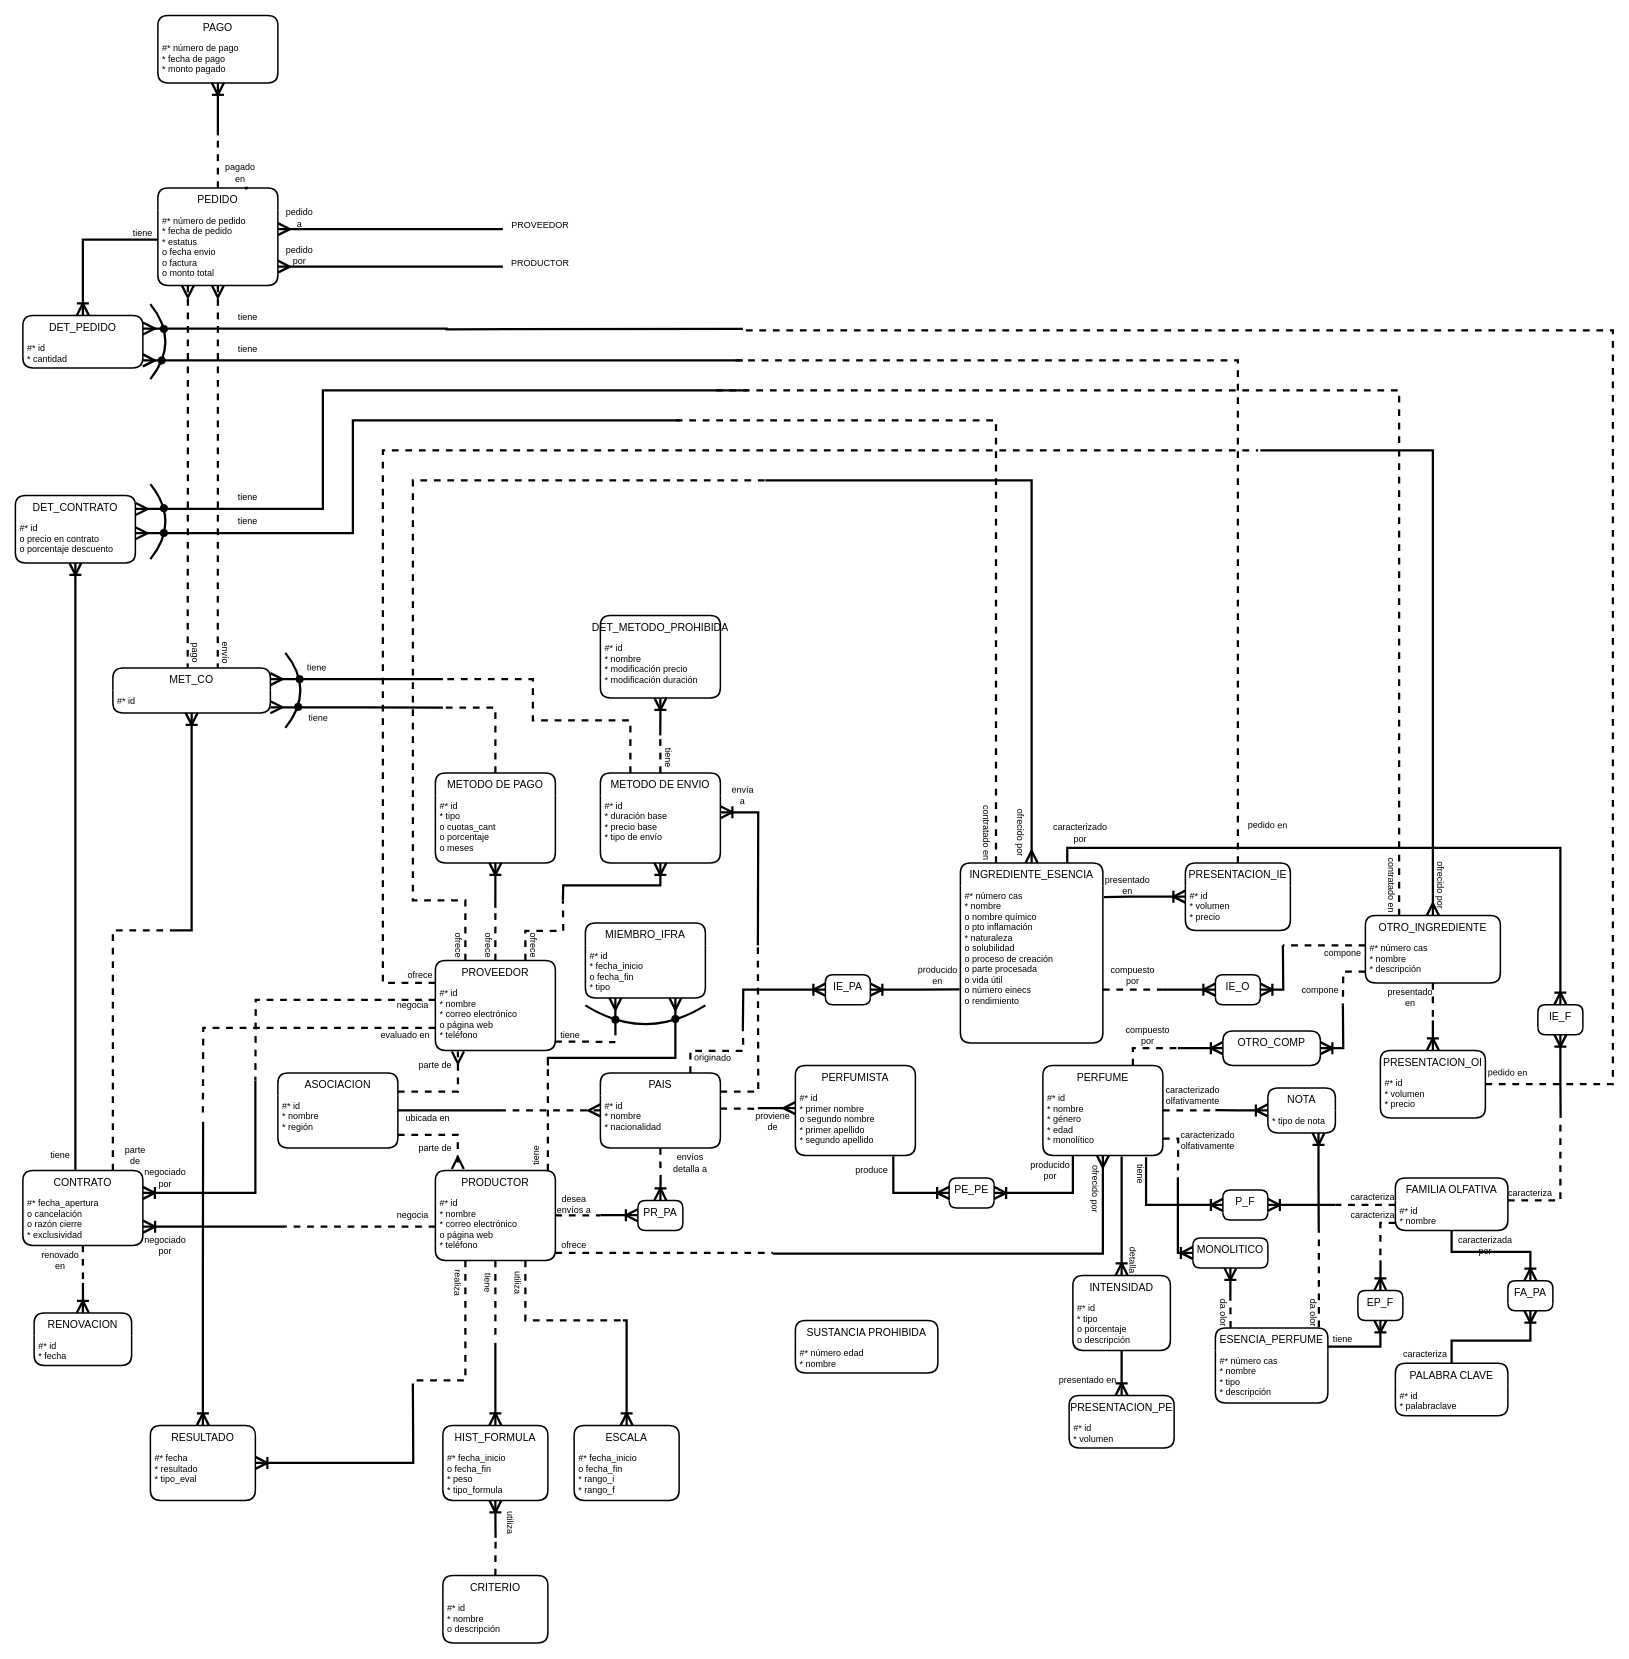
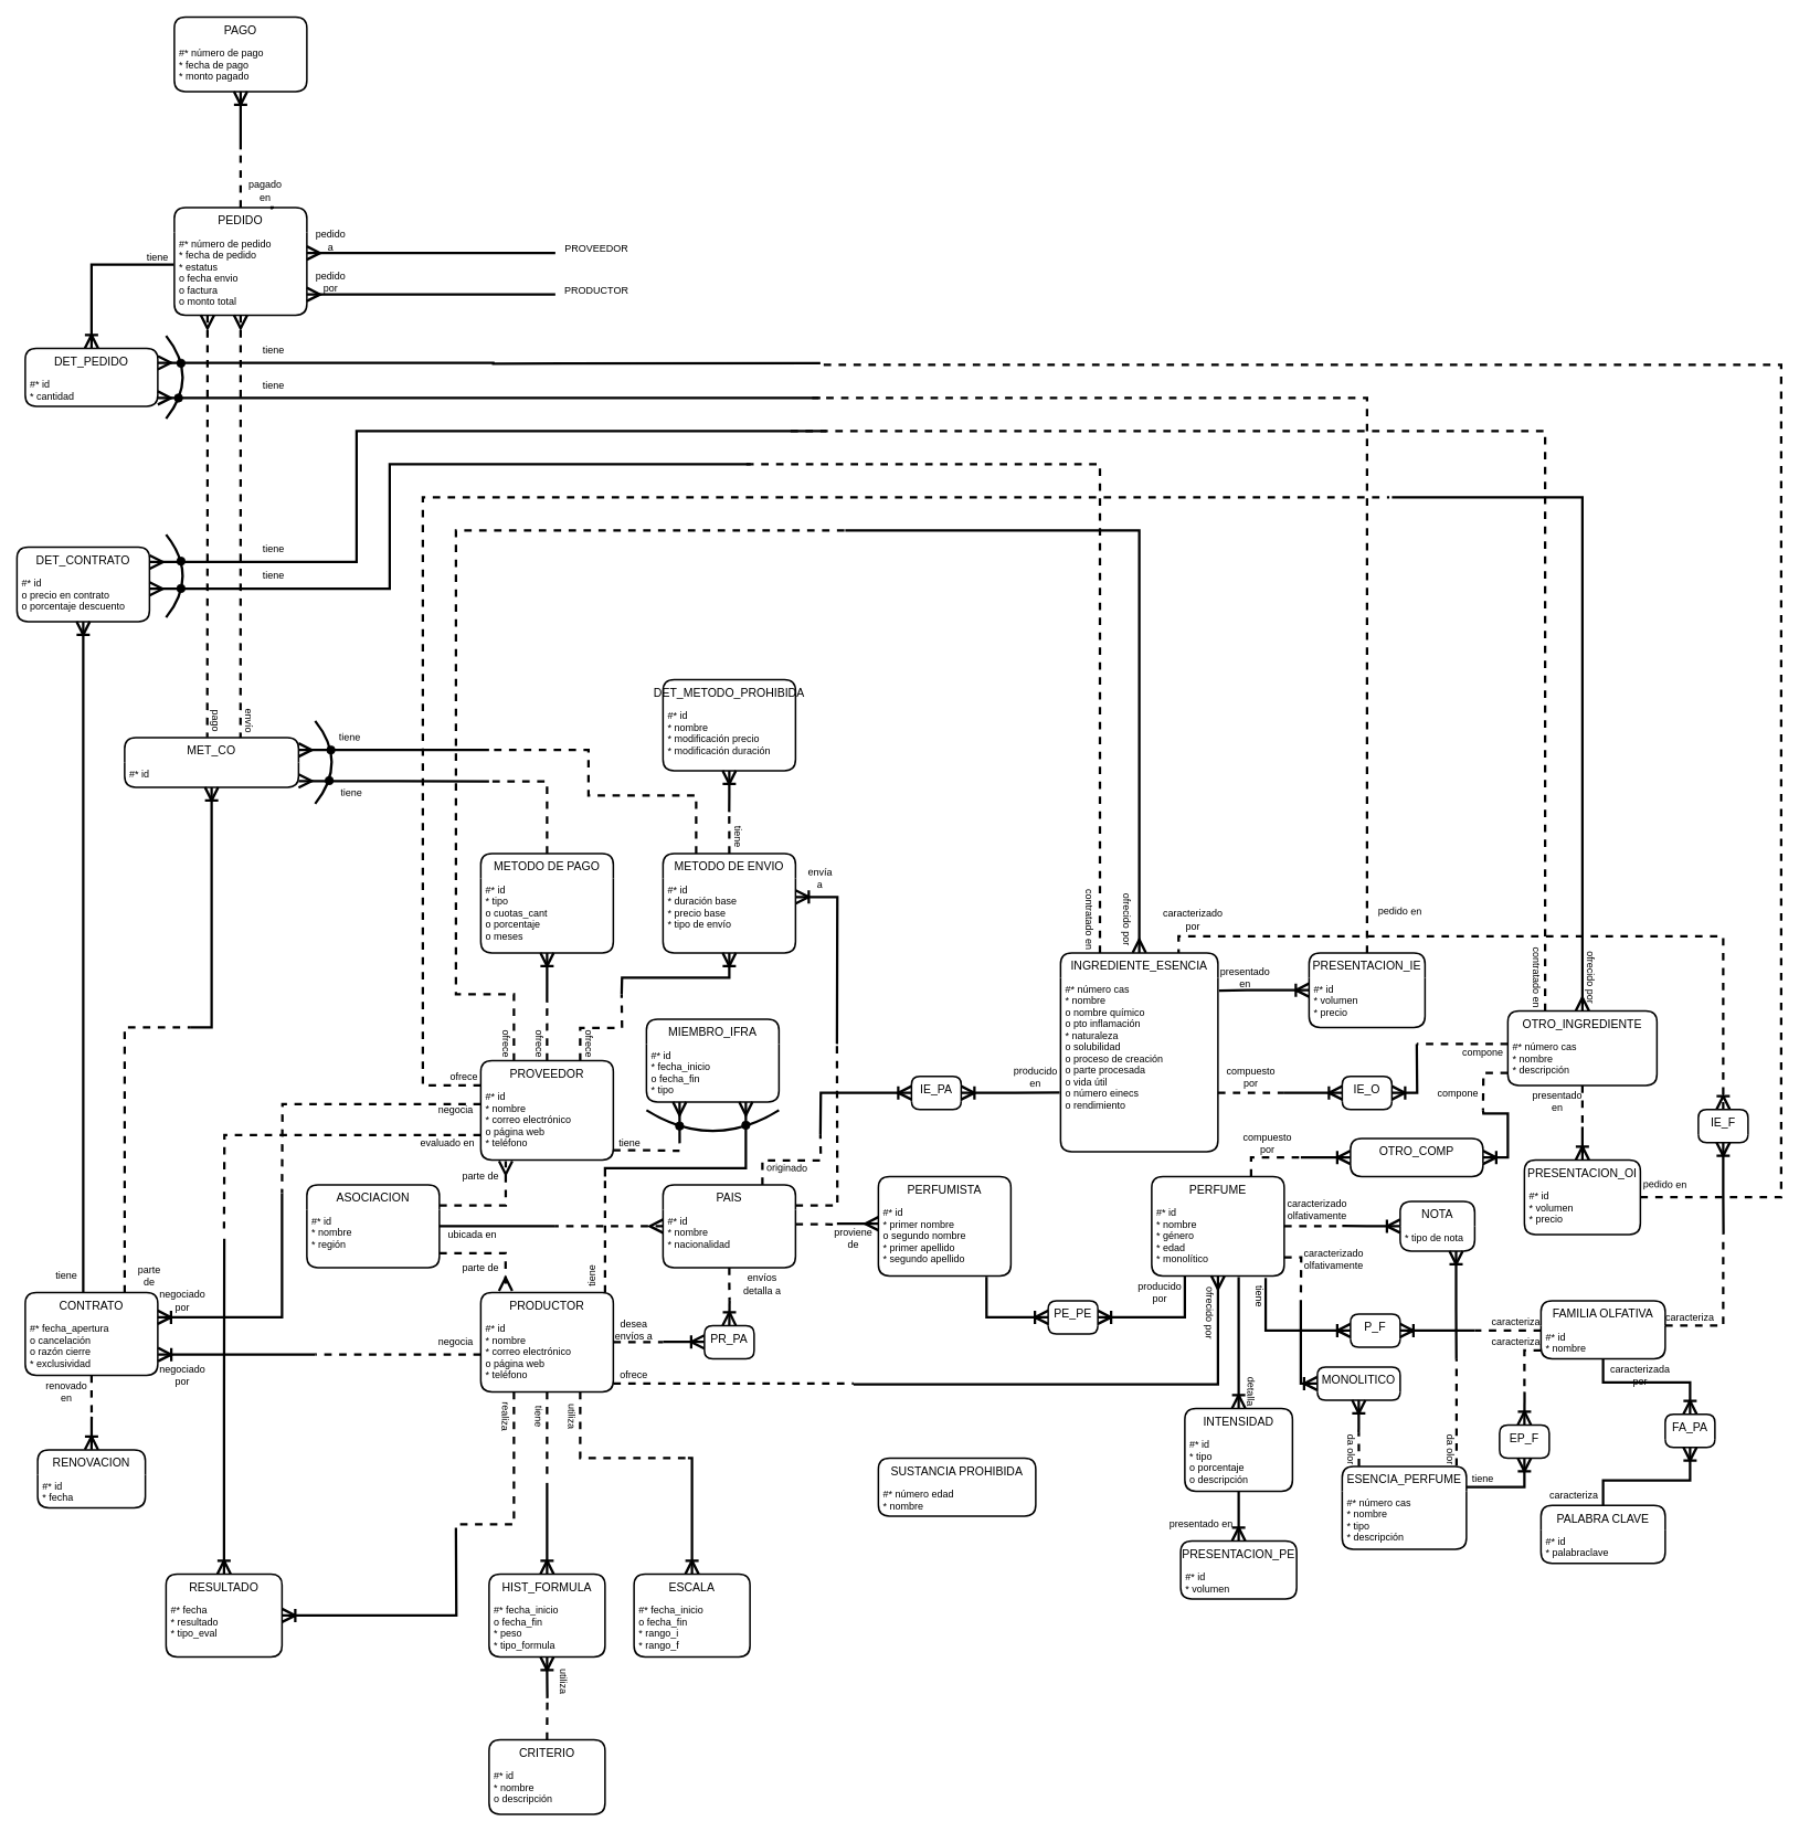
- <mxCell id="77" style="edgeStyle=orthogonalEdgeStyle;rounded=0;orthogonalLoop=1;jettySize=auto;html=1;exitX=0.5;exitY=0;exitDx=0;exitDy=0;entryX=0.75;entryY=0;entryDx=0;entryDy=0;startArrow=ERoneToMany;startFill=0;startSize=12;endArrow=none;endFill=0;endSize=12;strokeColor=#000000;strokeWidth=3;" parent="1" source="172" target="155" edge="1"><mxGeometry relative="1" as="geometry" /></mxCell>
+ <mxCell id="77" style="edgeStyle=orthogonalEdgeStyle;rounded=0;orthogonalLoop=1;jettySize=auto;html=1;exitX=0.5;exitY=0;exitDx=0;exitDy=0;entryX=0.75;entryY=0;entryDx=0;entryDy=0;startArrow=ERoneToMany;startFill=0;startSize=12;endArrow=none;endFill=0;endSize=12;strokeColor=#000000;strokeWidth=3;dashed=1;" parent="1" source="172" target="155" edge="1"><mxGeometry relative="1" as="geometry" /></mxCell>
- <mxCell id="171" value="OTRO_COMP" style="swimlane;childLayout=stackLayout;horizontal=1;startSize=30;horizontalStack=0;rounded=1;fontSize=14;fontStyle=0;strokeWidth=2;resizeParent=0;resizeLast=1;shadow=0;dashed=0;align=center;swimlaneLine=0;" parent="1" vertex="1"><mxGeometry x="1630" y="1374" width="130" height="46" as="geometry" /></mxCell>
+ <mxCell id="171" value="OTRO_COMP" style="swimlane;childLayout=stackLayout;horizontal=1;startSize=30;horizontalStack=0;rounded=1;fontSize=14;fontStyle=0;strokeWidth=2;resizeParent=0;resizeLast=1;shadow=0;dashed=0;align=center;swimlaneLine=0;" parent="1" vertex="1"><mxGeometry x="1630" y="1374" width="160" height="46" as="geometry" /></mxCell>
- <mxCell id="235" value="produce" style="text;html=1;strokeColor=none;fillColor=none;align=center;verticalAlign=middle;whiteSpace=wrap;rounded=0;" parent="1" vertex="1"><mxGeometry x="1112" y="1550" width="100" height="20" as="geometry" /></mxCell>
